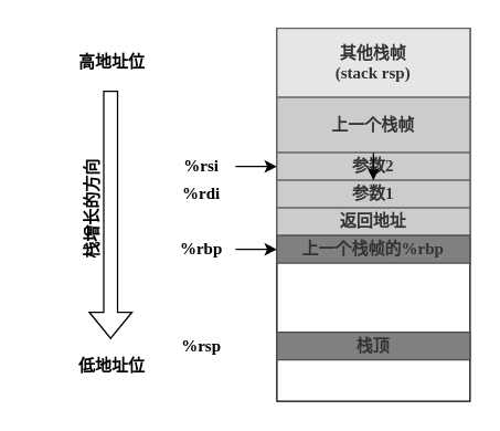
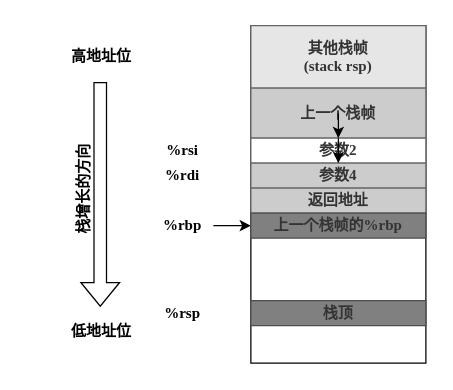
- <mxCell id="9" value="" style="edgeStyle=orthogonalEdgeStyle;rounded=0;orthogonalLoop=1;jettySize=auto;html=1;fontFamily=Verdana;fontColor=#000000;startArrow=classic;startFill=1;endArrow=none;endFill=0;" edge="1" parent="1" source="10" target="20"><mxGeometry relative="1" as="geometry" /></mxCell>
+ <mxCell id="9" value="" style="edgeStyle=orthogonalEdgeStyle;rounded=0;orthogonalLoop=1;jettySize=auto;html=1;fontFamily=Verdana;fontColor=#000000;startArrow=classic;startFill=1;endArrow=none;endFill=0;" edge="1" parent="1" source="10" target="8"><mxGeometry relative="1" as="geometry" /></mxCell>
- <mxCell id="10" value="参数2" style="rounded=0;whiteSpace=wrap;html=1;shadow=0;fontFamily=Verdana;fillColor=#CCCCCC;strokeColor=#666666;fontColor=#333333;fontStyle=1" vertex="1" parent="1"><mxGeometry x="200" y="110" width="140" height="20" as="geometry" /></mxCell>
+ <mxCell id="10" value="参数2" style="rounded=0;whiteSpace=wrap;html=1;shadow=0;fontFamily=Verdana;fillColor=#ffffff;strokeColor=#666666;fontColor=#333333;fontStyle=1;" vertex="1" parent="1"><mxGeometry x="200" y="110" width="140" height="20" as="geometry" /></mxCell>
- <mxCell id="12" value="参数1" style="rounded=0;whiteSpace=wrap;html=1;shadow=0;fontFamily=Verdana;fillColor=#CCCCCC;strokeColor=#666666;fontColor=#333333;fontStyle=1" vertex="1" parent="1"><mxGeometry x="200" y="130" width="140" height="20" as="geometry" /></mxCell>
+ <mxCell id="12" value="参数4" style="rounded=0;whiteSpace=wrap;html=1;shadow=0;fontFamily=Verdana;fillColor=#CCCCCC;strokeColor=#666666;fontColor=#333333;fontStyle=1" vertex="1" parent="1"><mxGeometry x="200" y="130" width="140" height="20" as="geometry" /></mxCell>
